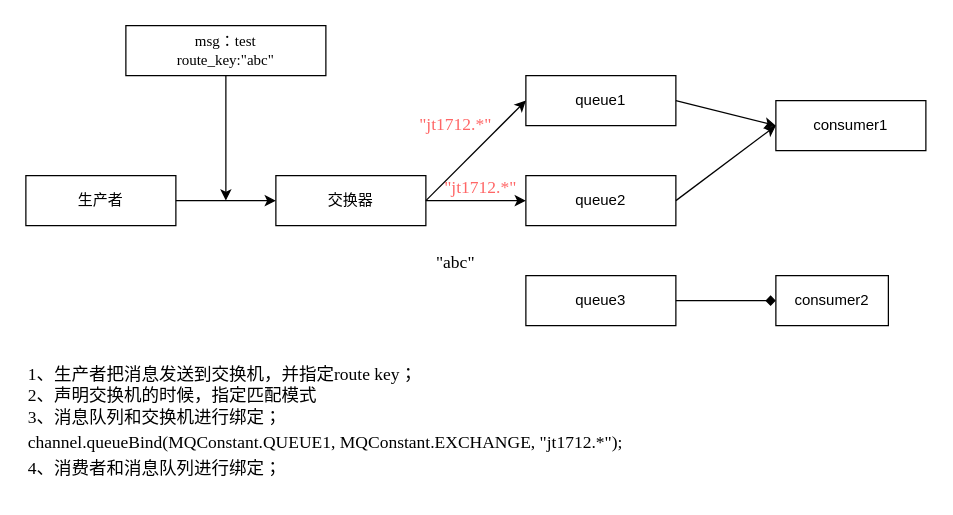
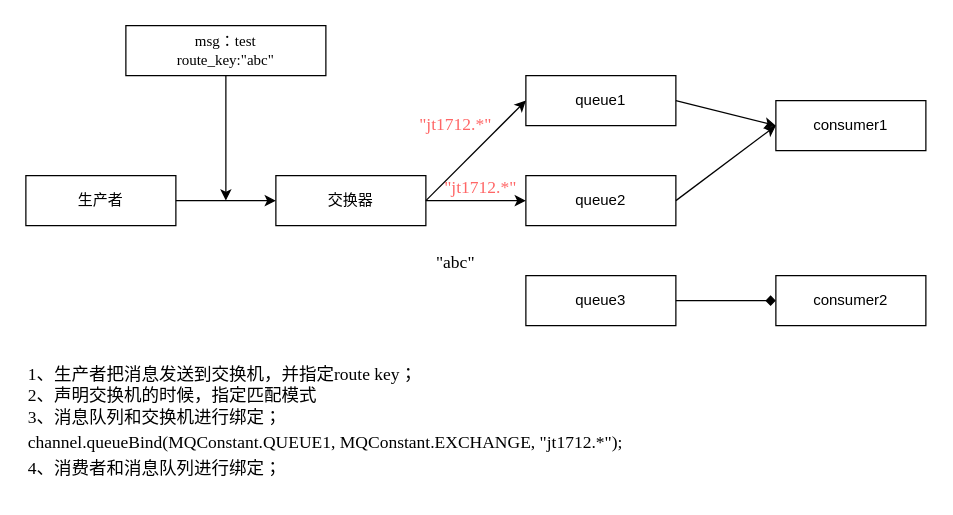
- <mxCell id="19" value="consumer2" style="rounded=0;whiteSpace=wrap;html=1;" vertex="1" parent="1"><mxGeometry x="620" y="220" width="90" height="40" as="geometry" /></mxCell>
+ <mxCell id="19" value="consumer2" style="rounded=0;whiteSpace=wrap;html=1;" vertex="1" parent="1"><mxGeometry x="620" y="220" width="120" height="40" as="geometry" /></mxCell>
